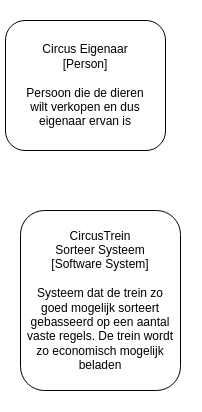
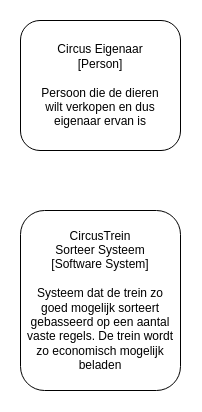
- <mxCell id="2" value="Circus Eigenaar&lt;br&gt;[Person]&lt;br&gt;&lt;br&gt;Persoon die de dieren&lt;br&gt;wilt verkopen en dus&lt;br&gt;eigenaar ervan is" style="rounded=1;whiteSpace=wrap;html=1;" vertex="1" parent="1"><mxGeometry x="5" y="20" width="160" height="130" as="geometry" /></mxCell>
+ <mxCell id="2" value="Circus Eigenaar&lt;br&gt;[Person]&lt;br&gt;&lt;br&gt;Persoon die de dieren&lt;br&gt;wilt verkopen en dus&lt;br&gt;eigenaar ervan is" style="rounded=1;whiteSpace=wrap;html=1;" vertex="1" parent="1"><mxGeometry x="20" y="20" width="160" height="130" as="geometry" /></mxCell>
